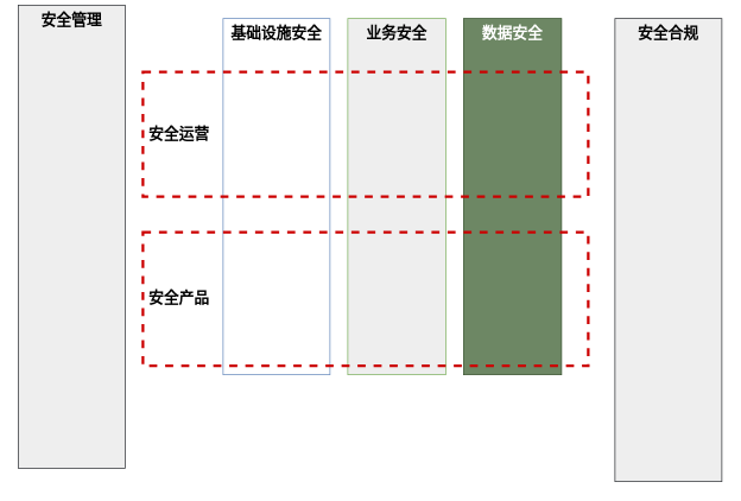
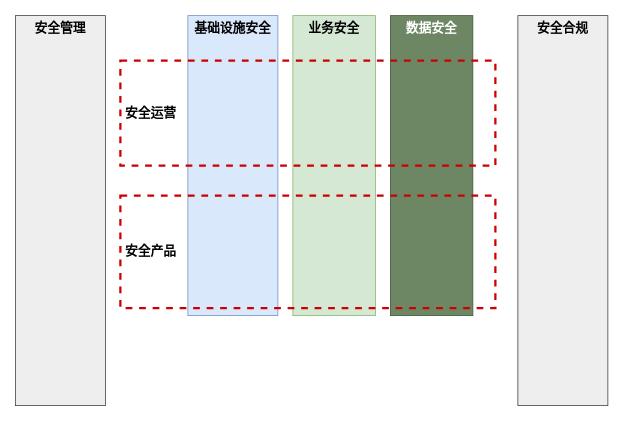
- <mxCell id="5" value="基础设施安全" style="rounded=0;whiteSpace=wrap;html=1;fontSize=17;fontStyle=1;verticalAlign=top;fillColor=#ffffff;strokeColor=#6c8ebf;glass=0;shadow=0;sketch=0;" vertex="1" parent="1"><mxGeometry x="250" y="20" width="120" height="400" as="geometry" /></mxCell>
+ <mxCell id="5" value="基础设施安全" style="rounded=0;whiteSpace=wrap;html=1;fontSize=17;fontStyle=1;verticalAlign=top;fillColor=#dae8fc;strokeColor=#6c8ebf;glass=0;shadow=0;sketch=0;" vertex="1" parent="1"><mxGeometry x="250" y="20" width="120" height="400" as="geometry" /></mxCell>
- <mxCell id="4" value="业务安全" style="rounded=0;whiteSpace=wrap;html=1;fontSize=17;fontStyle=1;verticalAlign=top;fillColor=#eeeeee;strokeColor=#82b366;" vertex="1" parent="1"><mxGeometry x="390" y="20" width="110" height="400" as="geometry" /></mxCell>
+ <mxCell id="4" value="业务安全" style="rounded=0;whiteSpace=wrap;html=1;fontSize=17;fontStyle=1;verticalAlign=top;fillColor=#d5e8d4;strokeColor=#82b366;" vertex="1" parent="1"><mxGeometry x="390" y="20" width="110" height="400" as="geometry" /></mxCell>
- <mxCell id="2" value="安全管理" style="rounded=0;whiteSpace=wrap;html=1;fontSize=17;fontStyle=1;verticalAlign=top;fillColor=#eeeeee;strokeColor=#36393d;" vertex="1" parent="1"><mxGeometry x="20" y="5" width="120" height="520" as="geometry" /></mxCell>
+ <mxCell id="2" value="安全管理" style="rounded=0;whiteSpace=wrap;html=1;fontSize=17;fontStyle=1;verticalAlign=top;fillColor=#eeeeee;strokeColor=#36393d;" vertex="1" parent="1"><mxGeometry x="20" y="20" width="120" height="520" as="geometry" /></mxCell>
